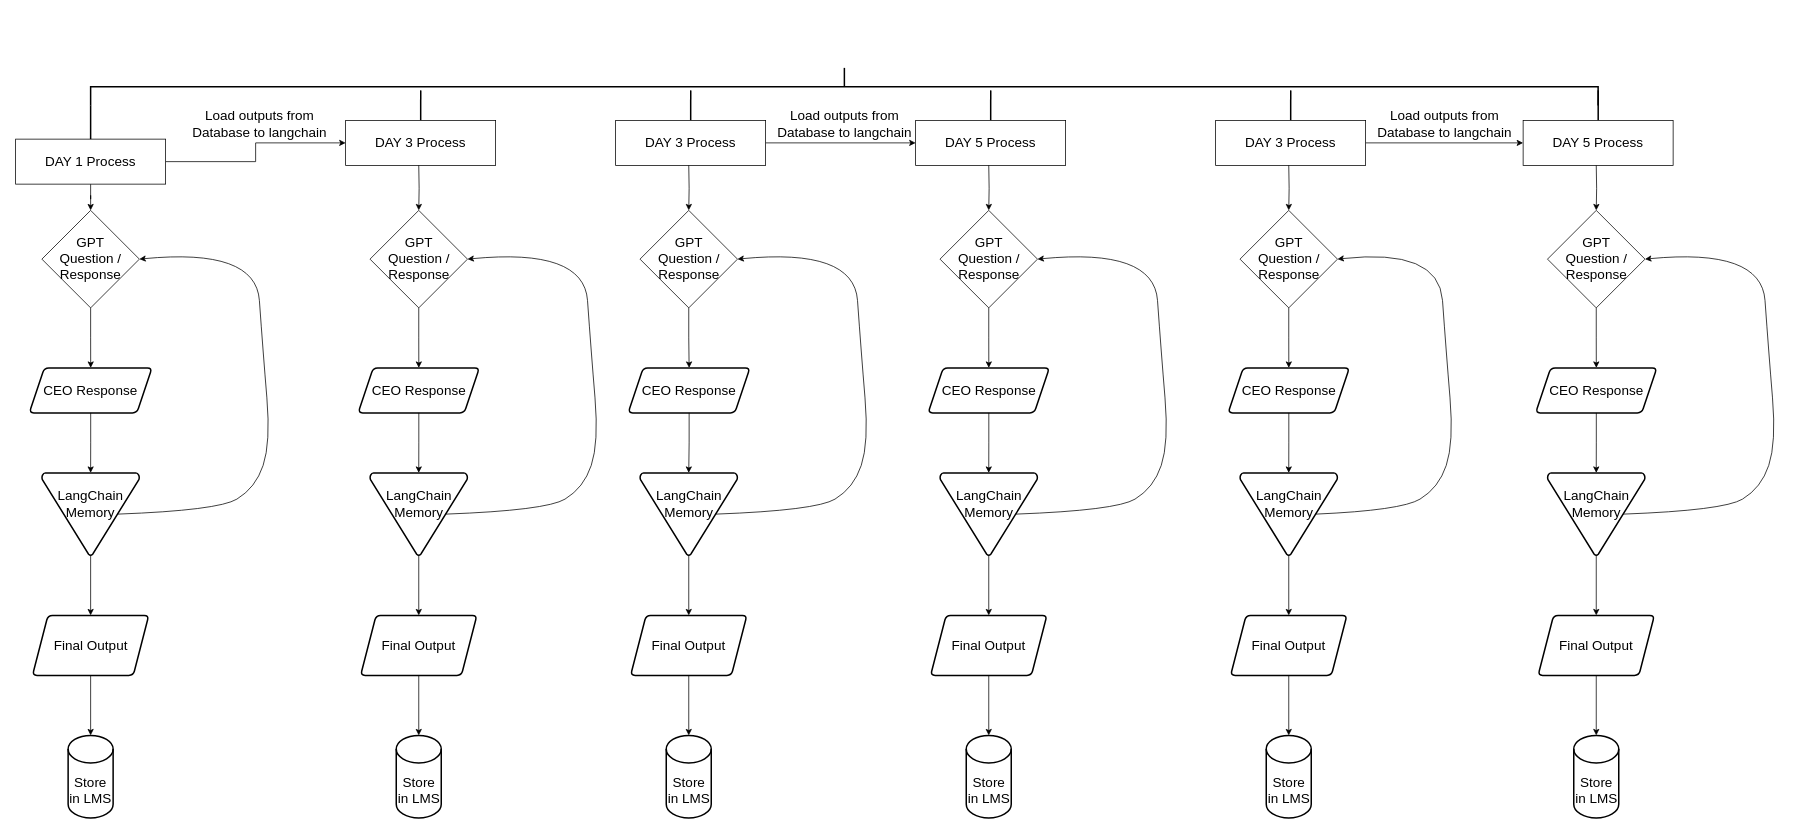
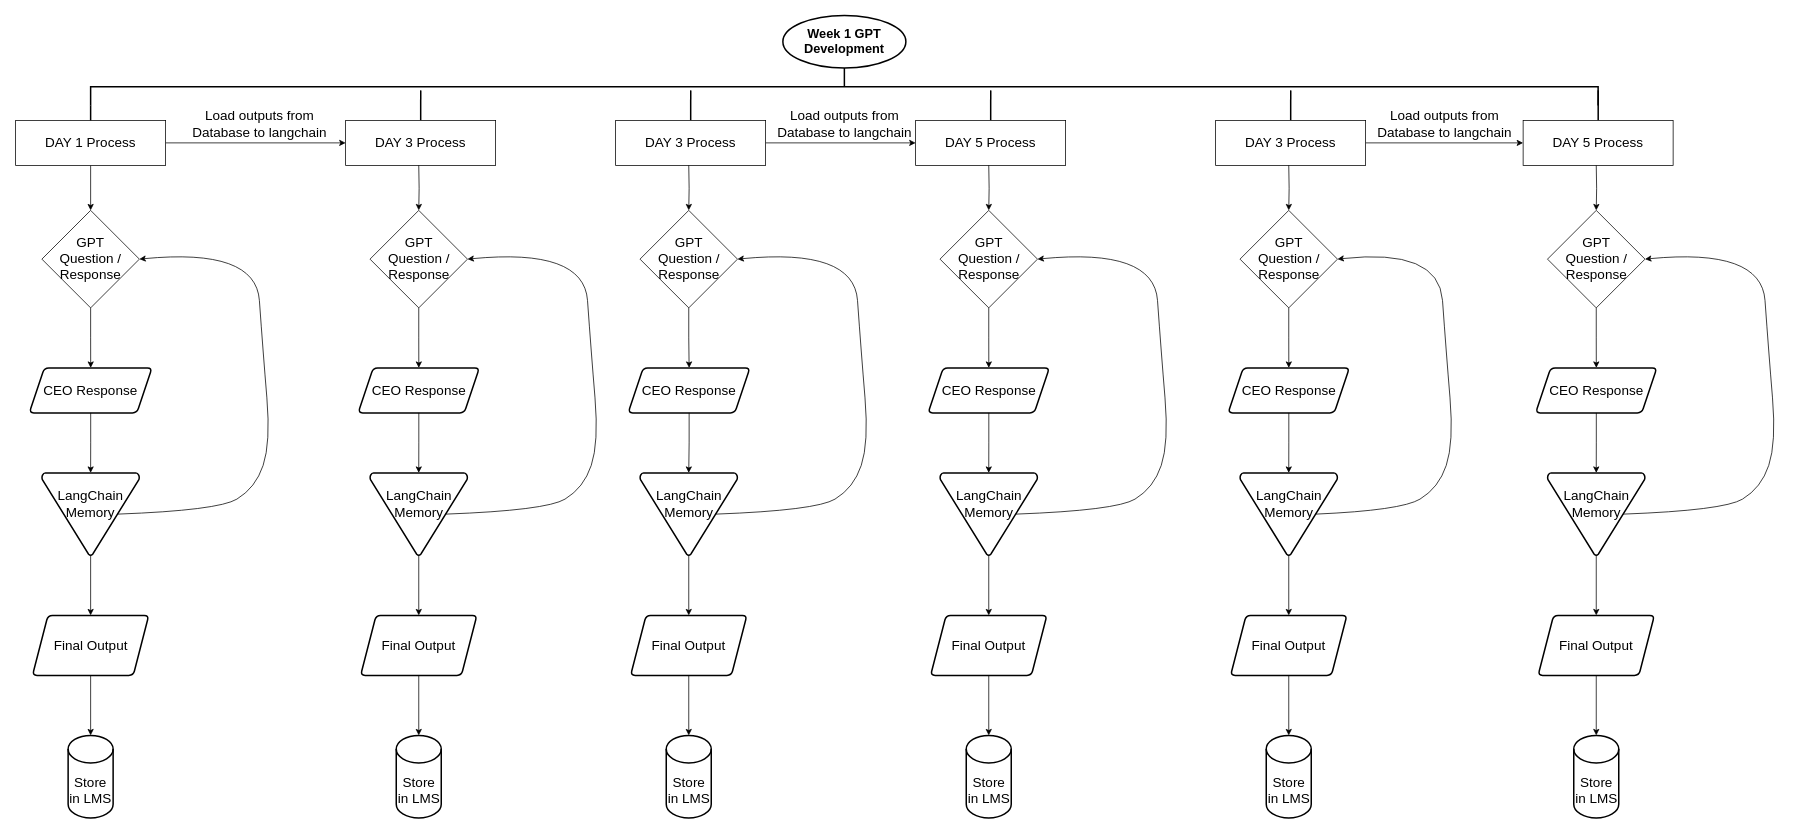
+ <mxCell id="86" value="&lt;font style=&quot;font-size: 17px;&quot;&gt;&lt;b&gt;Week 1 GPT Development&lt;/b&gt;&lt;/font&gt;" style="strokeWidth=2;html=1;shape=mxgraph.flowchart.start_1;whiteSpace=wrap;" vertex="1" parent="1"><mxGeometry x="1043" y="20" width="164" height="70" as="geometry" /></mxCell>
- <mxCell id="4" value="&lt;font&gt;DAY 1 Process&lt;/font&gt;" style="rounded=0;whiteSpace=wrap;html=1;fontSize=18;" vertex="1" parent="1"><mxGeometry x="20" y="185" width="200" height="60" as="geometry" /></mxCell>
+ <mxCell id="4" value="&lt;font&gt;DAY 1 Process&lt;/font&gt;" style="rounded=0;whiteSpace=wrap;html=1;fontSize=18;" vertex="1" parent="1"><mxGeometry x="20" y="160" width="200" height="60" as="geometry" /></mxCell>
